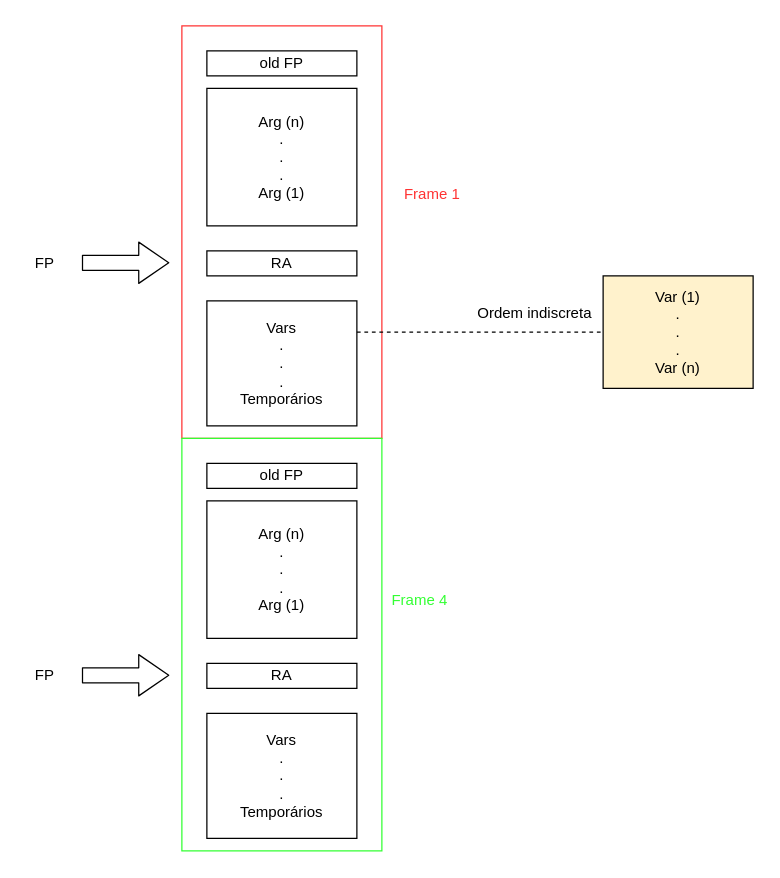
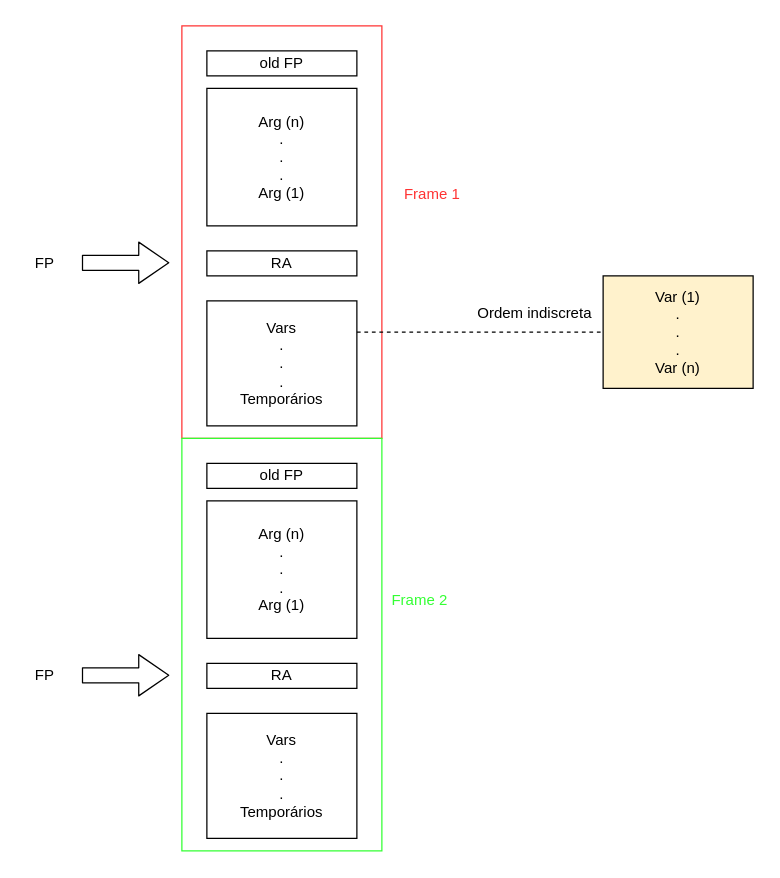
- <mxCell id="20" value="&lt;font color=&quot;#33ff33&quot;&gt;Frame 4&lt;/font&gt;" style="text;html=1;align=center;verticalAlign=middle;resizable=0;points=[];autosize=1;" parent="1" vertex="1"><mxGeometry x="305" y="470" width="60" height="20" as="geometry" /></mxCell>
+ <mxCell id="20" value="&lt;font color=&quot;#33ff33&quot;&gt;Frame 2&lt;/font&gt;" style="text;html=1;align=center;verticalAlign=middle;resizable=0;points=[];autosize=1;" parent="1" vertex="1"><mxGeometry x="305" y="470" width="60" height="20" as="geometry" /></mxCell>
